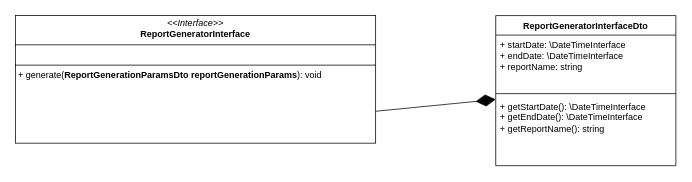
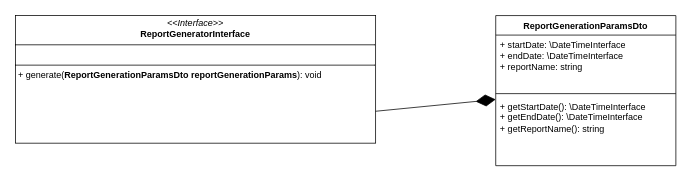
- <mxCell id="3" value="ReportGeneratorInterface&lt;span style=&quot;background-color: initial;&quot;&gt;Dto&lt;/span&gt;" style="swimlane;fontStyle=1;align=center;verticalAlign=top;childLayout=stackLayout;horizontal=1;startSize=26;horizontalStack=0;resizeParent=1;resizeParentMax=0;resizeLast=0;collapsible=1;marginBottom=0;whiteSpace=wrap;html=1;" vertex="1" parent="1"><mxGeometry x="660" y="20" width="240" height="200" as="geometry" /></mxCell>
+ <mxCell id="3" value="ReportGenerationParams&lt;span style=&quot;background-color: initial;&quot;&gt;Dto&lt;/span&gt;" style="swimlane;fontStyle=1;align=center;verticalAlign=top;childLayout=stackLayout;horizontal=1;startSize=26;horizontalStack=0;resizeParent=1;resizeParentMax=0;resizeLast=0;collapsible=1;marginBottom=0;whiteSpace=wrap;html=1;" vertex="1" parent="1"><mxGeometry x="660" y="20" width="240" height="200" as="geometry" /></mxCell>
